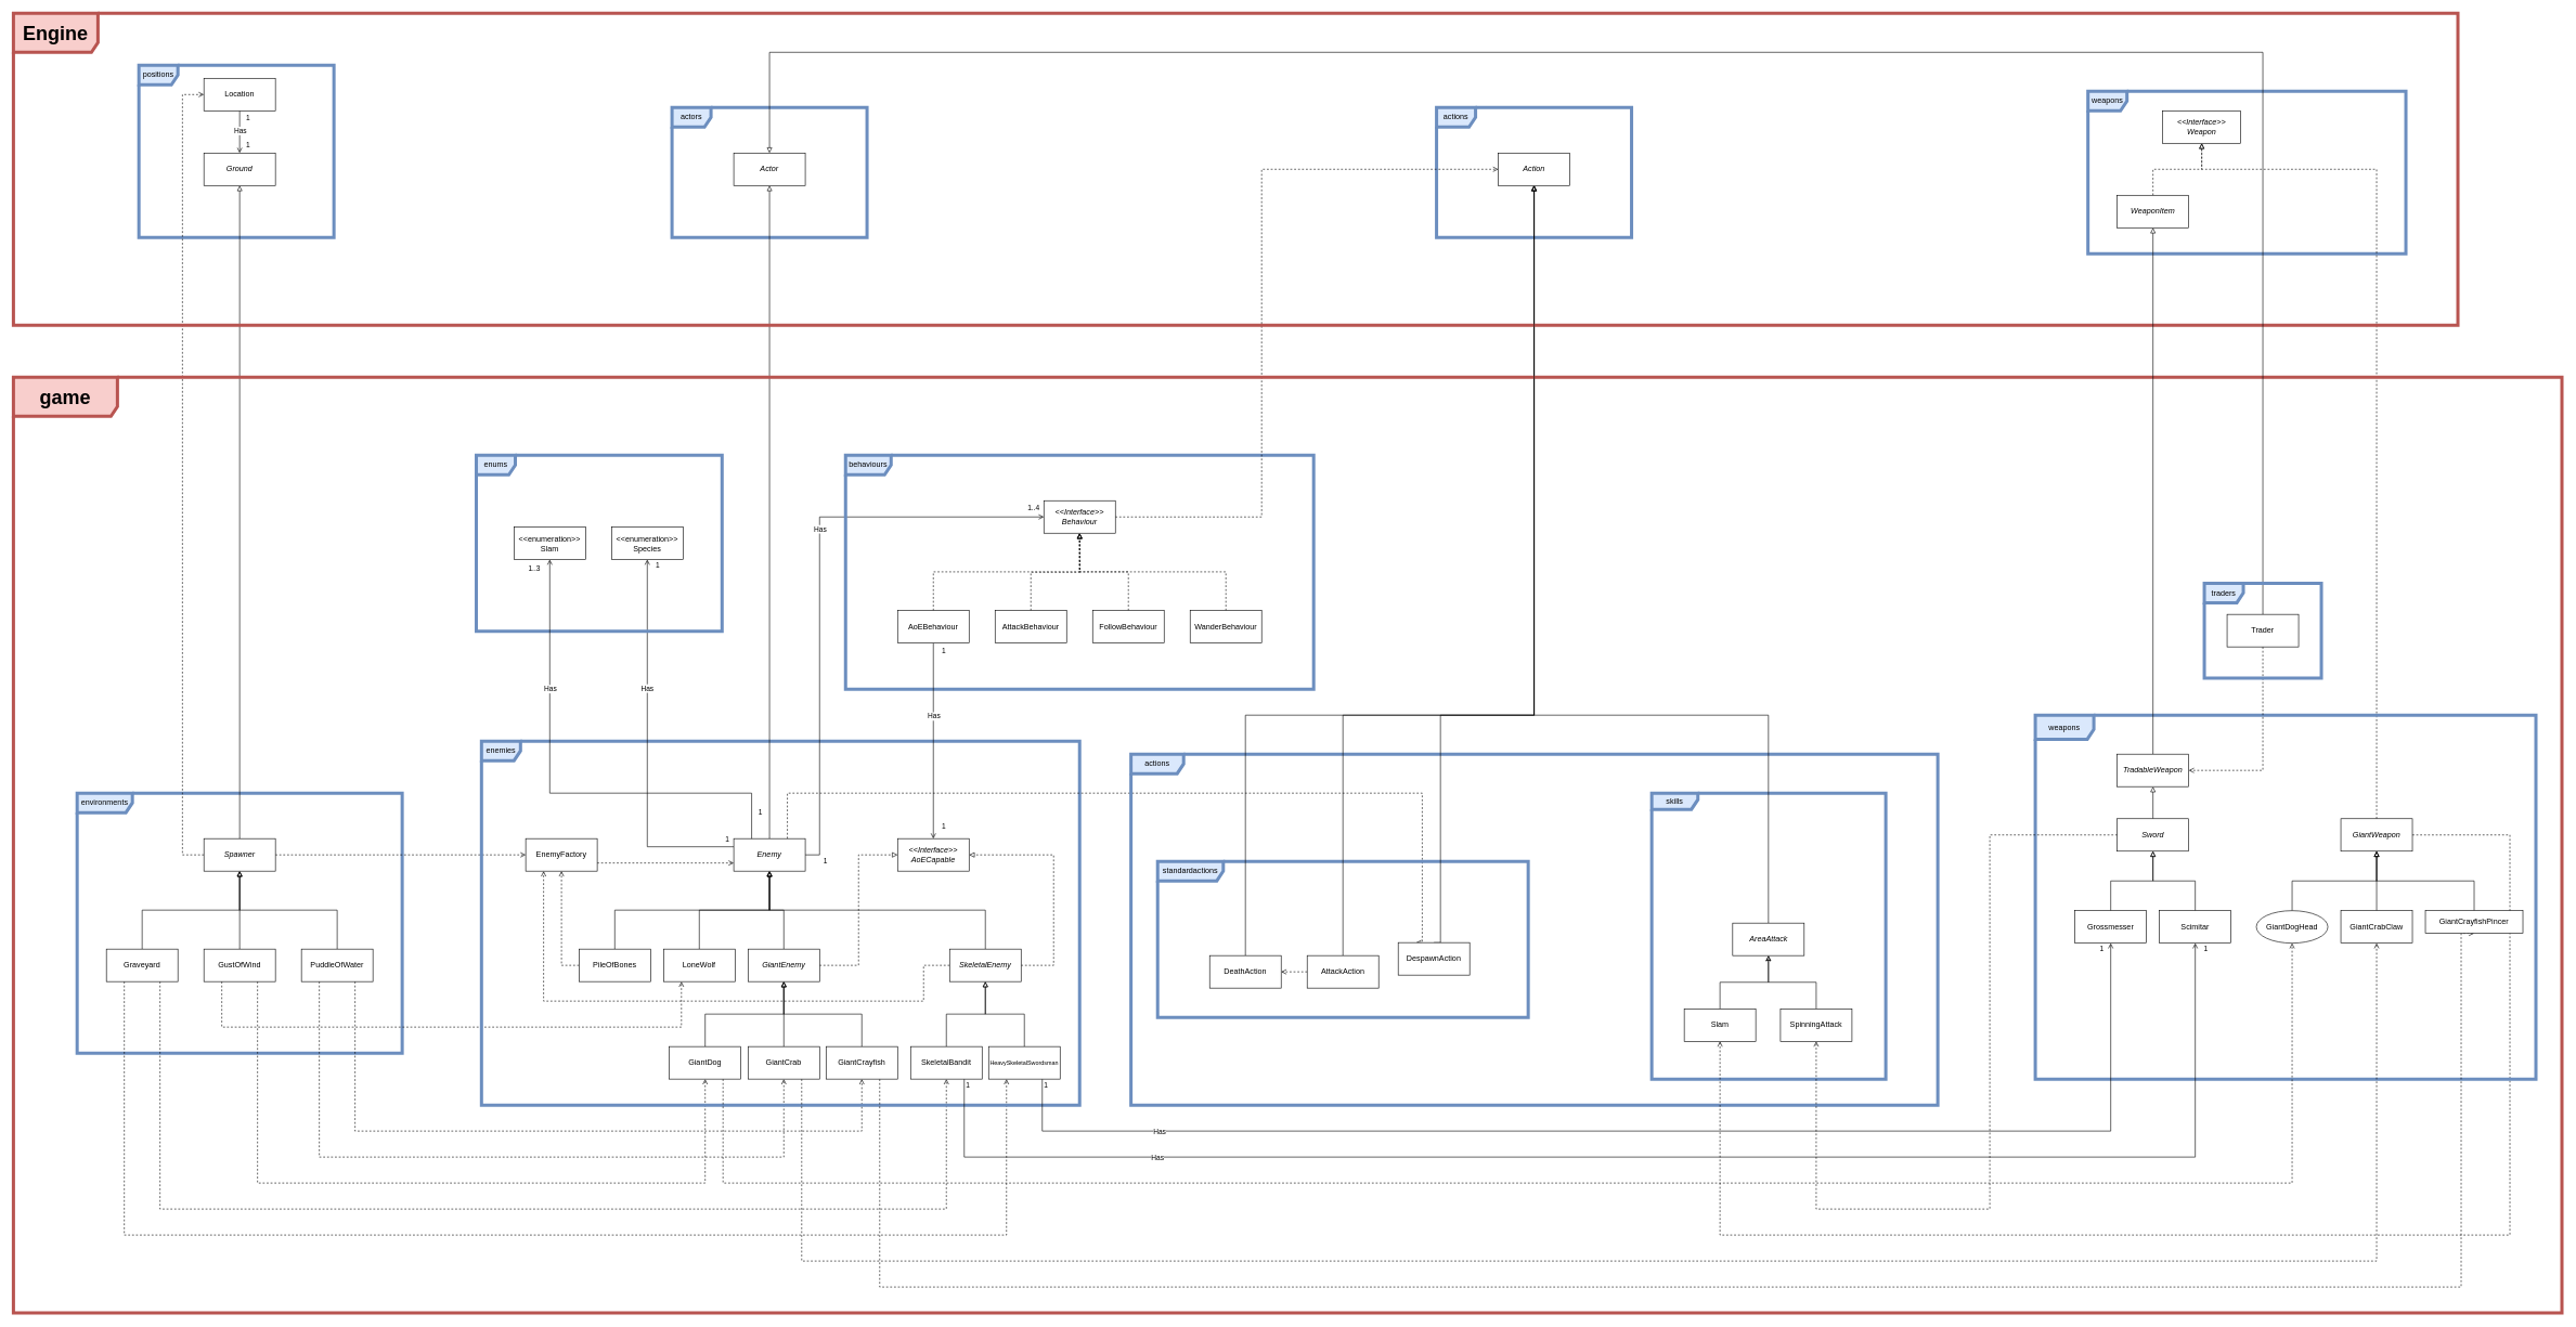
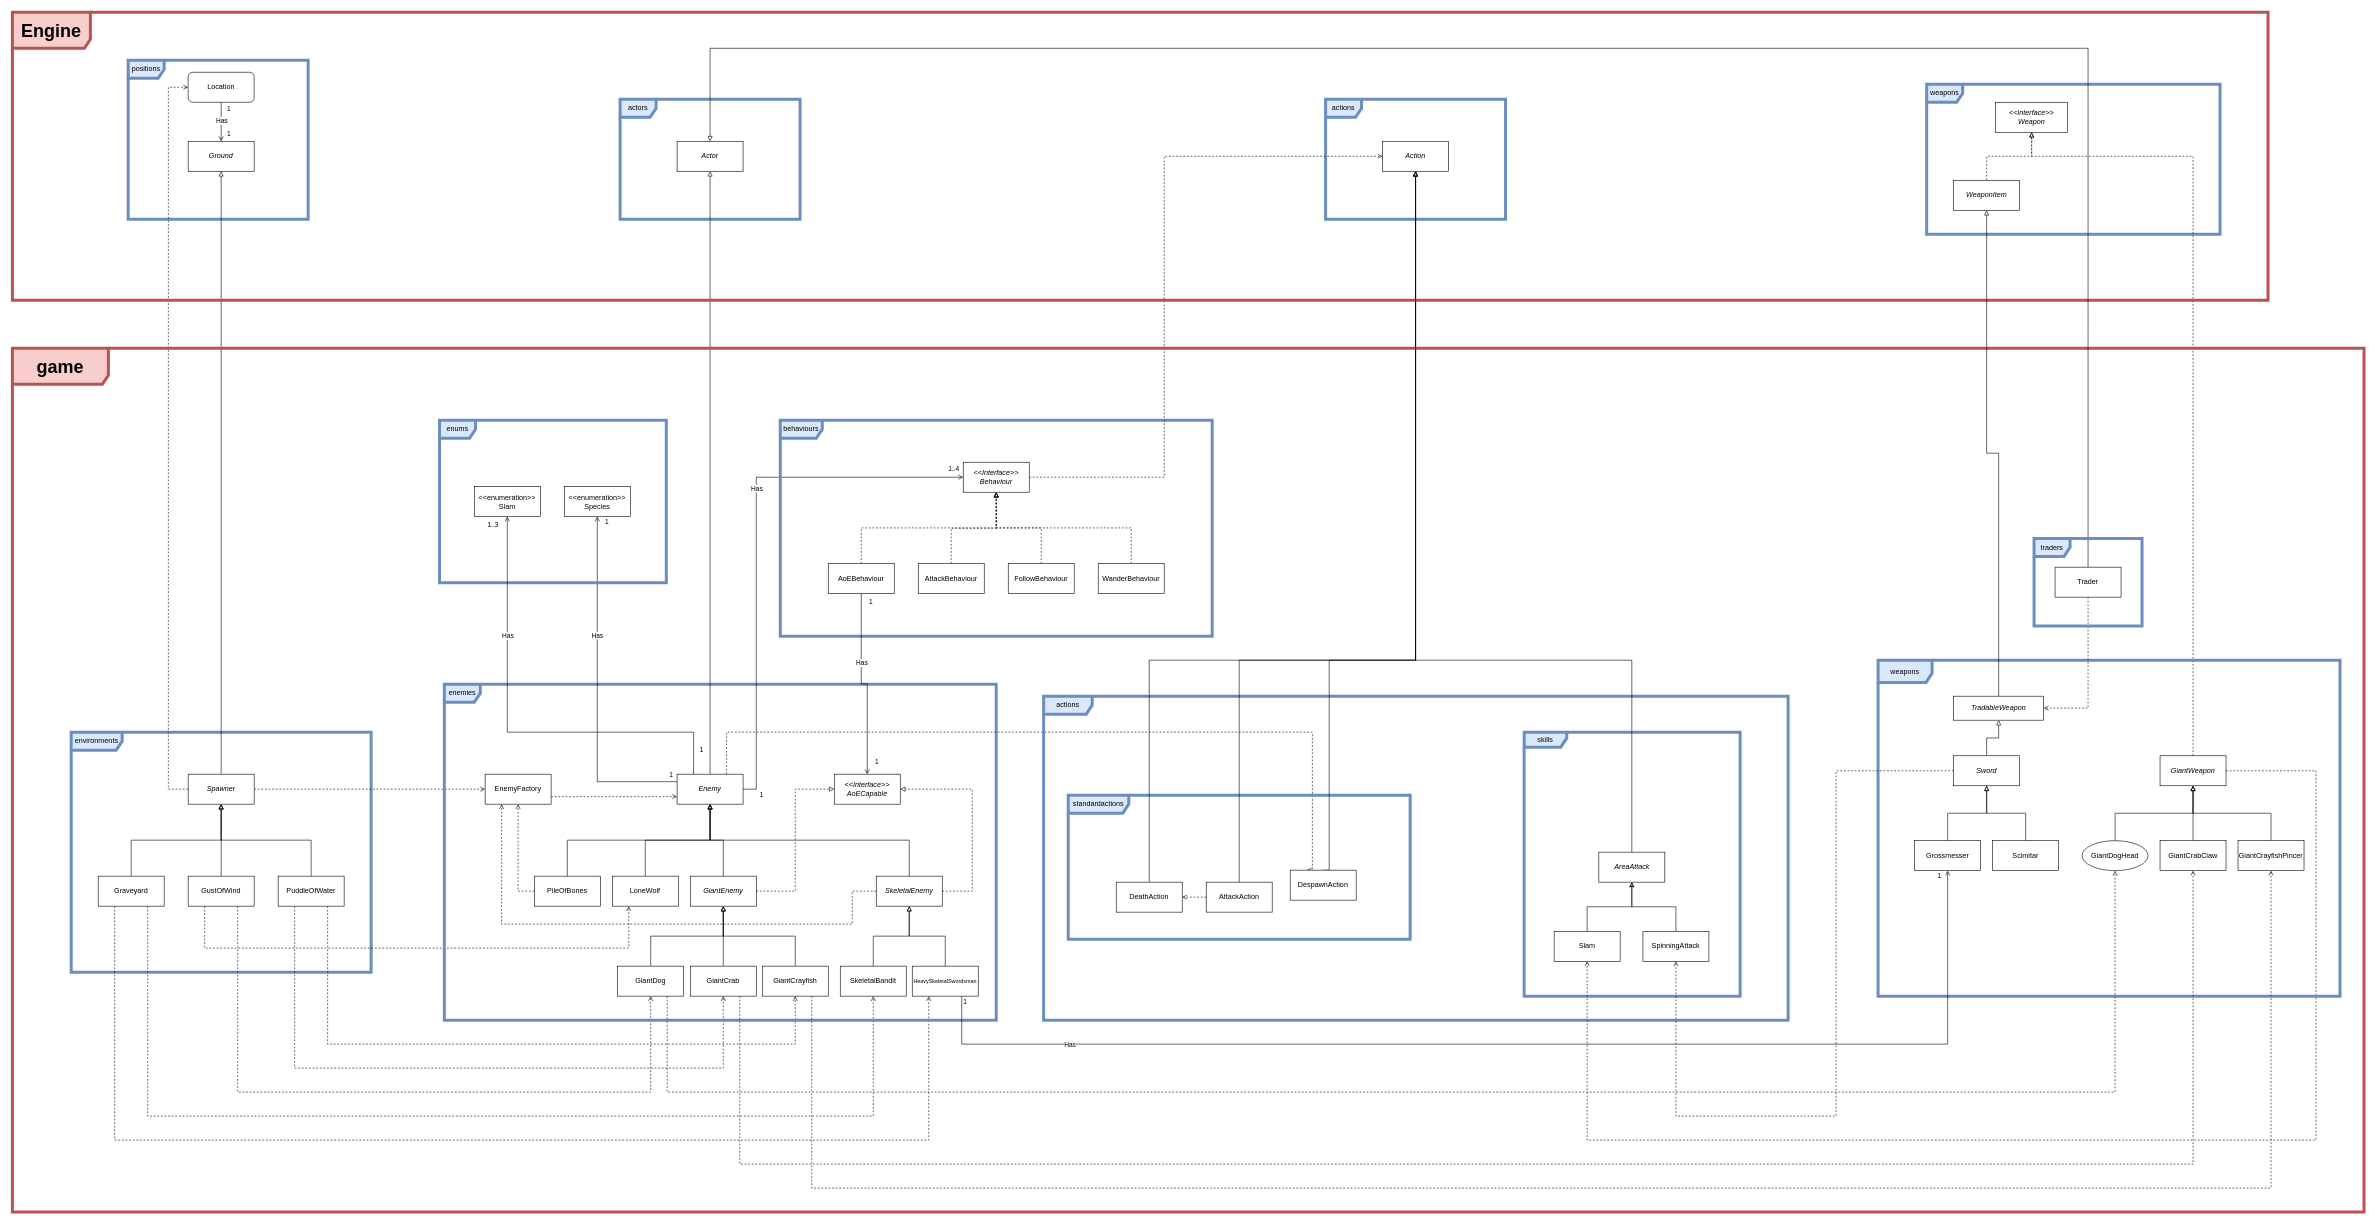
- <mxCell id="96" value="Location" style="html=1;whiteSpace=wrap;" parent="1" vertex="1"><mxGeometry x="313" y="120" width="110" height="50" as="geometry" /></mxCell>
+ <mxCell id="96" value="Location" style="html=1;whiteSpace=wrap;rounded=1;" parent="1" vertex="1"><mxGeometry x="313" y="120" width="110" height="50" as="geometry" /></mxCell>
- <mxCell id="144" value="&lt;i&gt;TradableWeapon&lt;/i&gt;" style="html=1;whiteSpace=wrap;" vertex="1" parent="1"><mxGeometry x="3256" y="1160" width="110" height="50" as="geometry" /></mxCell>
+ <mxCell id="144" value="&lt;i&gt;TradableWeapon&lt;/i&gt;" style="html=1;whiteSpace=wrap;" vertex="1" parent="1"><mxGeometry x="3256" y="1160" width="150" height="40" as="geometry" /></mxCell>
- <mxCell id="134" value="&lt;i&gt;&amp;lt;&amp;lt;Interface&amp;gt;&amp;gt;&lt;br&gt;AoECapable&lt;br&gt;&lt;/i&gt;" style="html=1;whiteSpace=wrap;" parent="1" vertex="1"><mxGeometry x="1380" y="1290" width="110" height="50" as="geometry" /></mxCell>
+ <mxCell id="134" value="&lt;i&gt;&amp;lt;&amp;lt;Interface&amp;gt;&amp;gt;&lt;br&gt;AoECapable&lt;br&gt;&lt;/i&gt;" style="html=1;whiteSpace=wrap;" parent="1" vertex="1"><mxGeometry x="1390" y="1290" width="110" height="50" as="geometry" /></mxCell>
- <mxCell id="140" value="GiantCrayfishPincer" style="html=1;whiteSpace=wrap;" parent="1" vertex="1"><mxGeometry x="3730" y="1400.83" width="150" height="35" as="geometry" /></mxCell>
+ <mxCell id="140" value="GiantCrayfishPincer" style="html=1;whiteSpace=wrap;" parent="1" vertex="1"><mxGeometry x="3730" y="1400.83" width="110" height="50" as="geometry" /></mxCell>
- <mxCell id="108" style="edgeStyle=orthogonalEdgeStyle;rounded=0;orthogonalLoop=1;jettySize=auto;html=1;exitX=0.75;exitY=1;exitDx=0;exitDy=0;entryX=0.5;entryY=1;entryDx=0;entryDy=0;endArrow=open;endFill=0;" parent="1" source="112" target="122" edge="1"><mxGeometry relative="1" as="geometry"><Array as="points"><mxPoint x="1483" y="1780" /><mxPoint x="3376" y="1780" /></Array></mxGeometry></mxCell>
- <mxCell id="109" value="Has" style="edgeLabel;html=1;align=center;verticalAlign=middle;resizable=0;points=[];" parent="108" vertex="1" connectable="0"><mxGeometry x="-0.647" y="-2" relative="1" as="geometry"><mxPoint x="4" y="-2" as="offset" /></mxGeometry></mxCell>
- <mxCell id="110" value="1" style="edgeLabel;html=1;align=center;verticalAlign=middle;resizable=0;points=[];" parent="108" vertex="1" connectable="0"><mxGeometry x="-0.989" relative="1" as="geometry"><mxPoint x="5" y="-4" as="offset" /></mxGeometry></mxCell>
- <mxCell id="111" value="1" style="edgeLabel;html=1;align=center;verticalAlign=middle;resizable=0;points=[];" parent="108" vertex="1" connectable="0"><mxGeometry x="0.985" relative="1" as="geometry"><mxPoint x="15" y="-9" as="offset" /></mxGeometry></mxCell>
